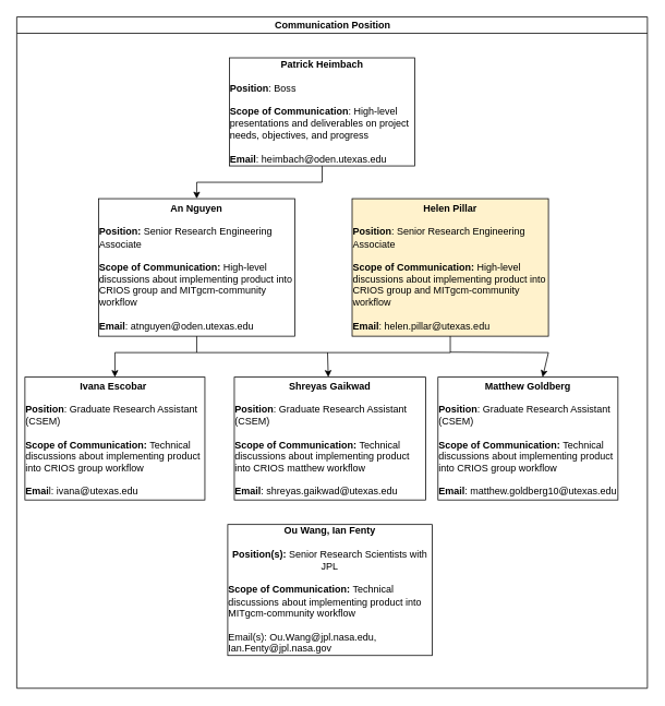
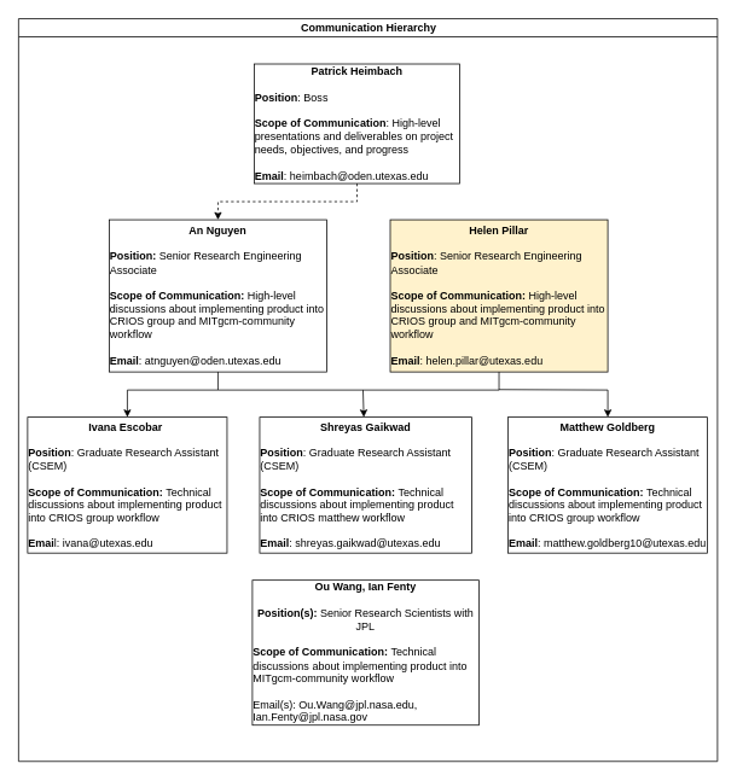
- <mxCell id="2" value="Communication Position" style="swimlane;html=1;startSize=20;horizontal=1;containerType=tree;glass=0;" parent="1" vertex="1"><mxGeometry x="20" y="20" width="771" height="820" as="geometry" /></mxCell>
+ <mxCell id="2" value="Communication Hierarchy" style="swimlane;html=1;startSize=20;horizontal=1;containerType=tree;glass=0;" parent="1" vertex="1"><mxGeometry x="20" y="20" width="771" height="820" as="geometry" /></mxCell>
- <mxCell id="3" style="edgeStyle=orthogonalEdgeStyle;rounded=0;orthogonalLoop=1;jettySize=auto;html=1;exitX=0.5;exitY=1;exitDx=0;exitDy=0;" edge="1" parent="2" source="4" target="5"><mxGeometry relative="1" as="geometry" /></mxCell>
+ <mxCell id="3" style="edgeStyle=orthogonalEdgeStyle;rounded=0;orthogonalLoop=1;jettySize=auto;html=1;exitX=0.5;exitY=1;exitDx=0;exitDy=0;dashed=1;" edge="1" parent="2" source="4" target="5"><mxGeometry relative="1" as="geometry" /></mxCell>
- <mxCell id="9" value="&lt;b&gt;Matthew Goldberg&lt;br&gt;&lt;br&gt;&lt;/b&gt;&lt;div style=&quot;text-align: left;&quot;&gt;&lt;span style=&quot;background-color: initial;&quot;&gt;&lt;b&gt;Position&lt;/b&gt;: Graduate Research Assistant (CSEM)&lt;/span&gt;&lt;/div&gt;&lt;div style=&quot;text-align: left;&quot;&gt;&lt;span style=&quot;background-color: initial;&quot;&gt;&lt;br&gt;&lt;/span&gt;&lt;/div&gt;&lt;div style=&quot;text-align: left;&quot;&gt;&lt;b style=&quot;border-color: var(--border-color);&quot;&gt;Scope of Communication:&lt;/b&gt;&amp;nbsp;Technical discussions about implementing product into CRIOS group workflow&lt;span style=&quot;background-color: initial;&quot;&gt;&lt;br&gt;&lt;/span&gt;&lt;/div&gt;&lt;div style=&quot;text-align: left;&quot;&gt;&lt;span style=&quot;background-color: initial;&quot;&gt;&lt;br&gt;&lt;/span&gt;&lt;/div&gt;&lt;b&gt;Email&lt;/b&gt;:&amp;nbsp;matthew.goldberg10@utexas.edu" style="rounded=0;whiteSpace=wrap;html=1;" vertex="1" parent="2"><mxGeometry x="515" y="440" width="220" height="150" as="geometry" /></mxCell>
+ <mxCell id="9" value="&lt;b&gt;Matthew Goldberg&lt;br&gt;&lt;br&gt;&lt;/b&gt;&lt;div style=&quot;text-align: left;&quot;&gt;&lt;span style=&quot;background-color: initial;&quot;&gt;&lt;b&gt;Position&lt;/b&gt;: Graduate Research Assistant (CSEM)&lt;/span&gt;&lt;/div&gt;&lt;div style=&quot;text-align: left;&quot;&gt;&lt;span style=&quot;background-color: initial;&quot;&gt;&lt;br&gt;&lt;/span&gt;&lt;/div&gt;&lt;div style=&quot;text-align: left;&quot;&gt;&lt;b style=&quot;border-color: var(--border-color);&quot;&gt;Scope of Communication:&lt;/b&gt;&amp;nbsp;Technical discussions about implementing product into CRIOS group workflow&lt;span style=&quot;background-color: initial;&quot;&gt;&lt;br&gt;&lt;/span&gt;&lt;/div&gt;&lt;div style=&quot;text-align: left;&quot;&gt;&lt;span style=&quot;background-color: initial;&quot;&gt;&lt;br&gt;&lt;/span&gt;&lt;/div&gt;&lt;b&gt;Email&lt;/b&gt;:&amp;nbsp;matthew.goldberg10@utexas.edu" style="rounded=0;whiteSpace=wrap;html=1;" vertex="1" parent="2"><mxGeometry x="540" y="440" width="220" height="150" as="geometry" /></mxCell>
